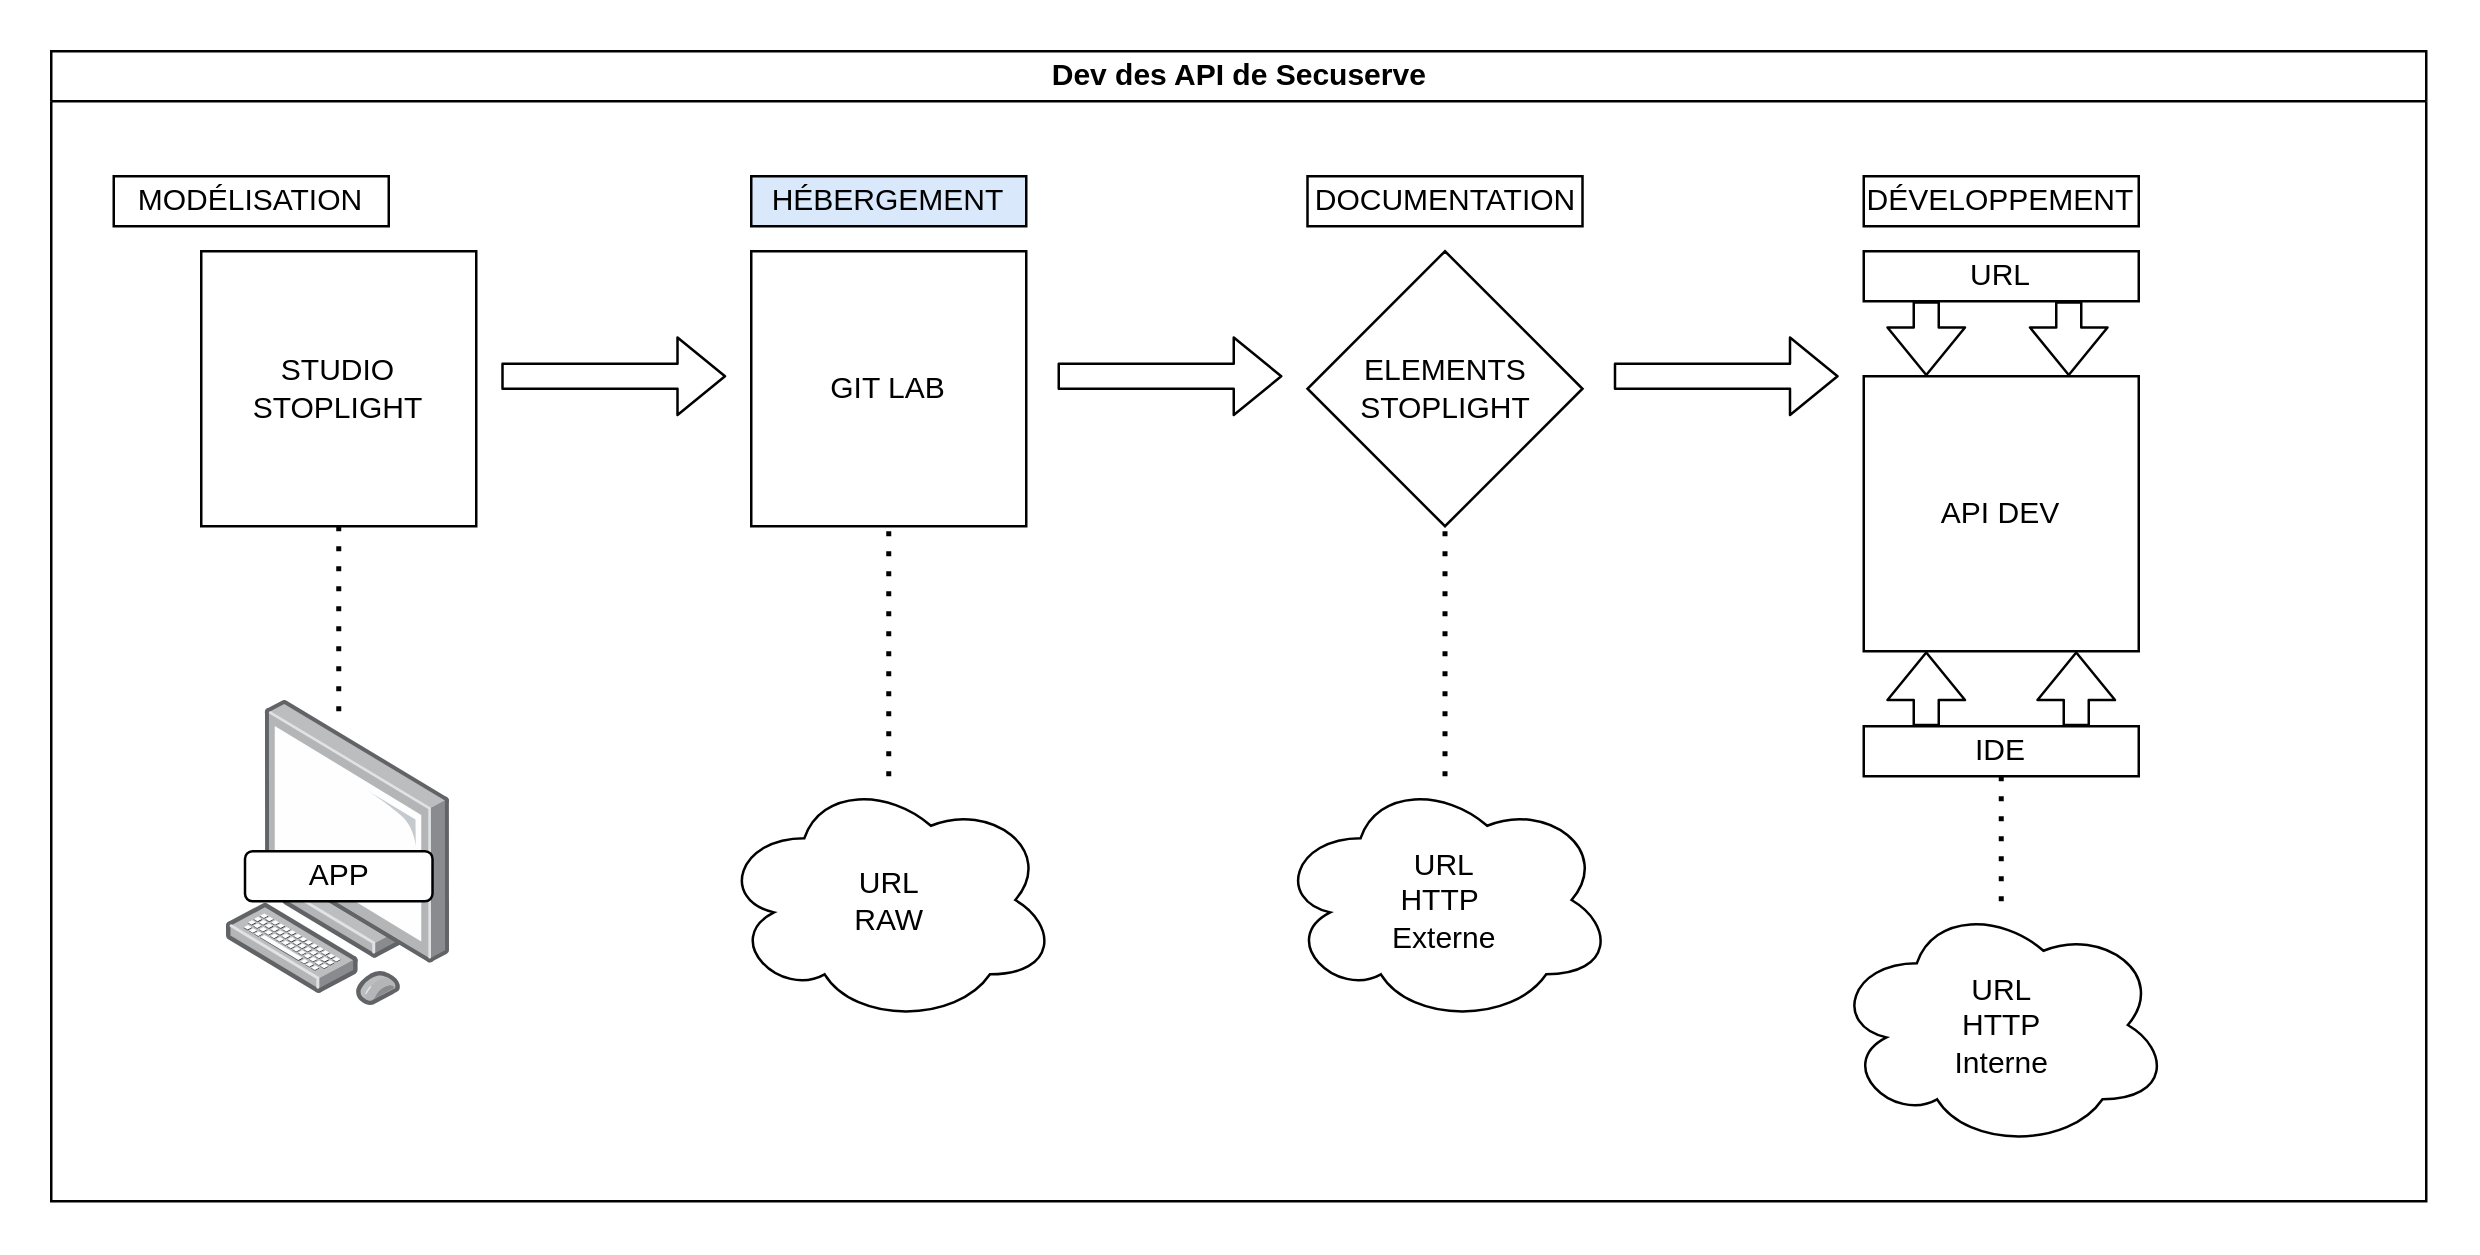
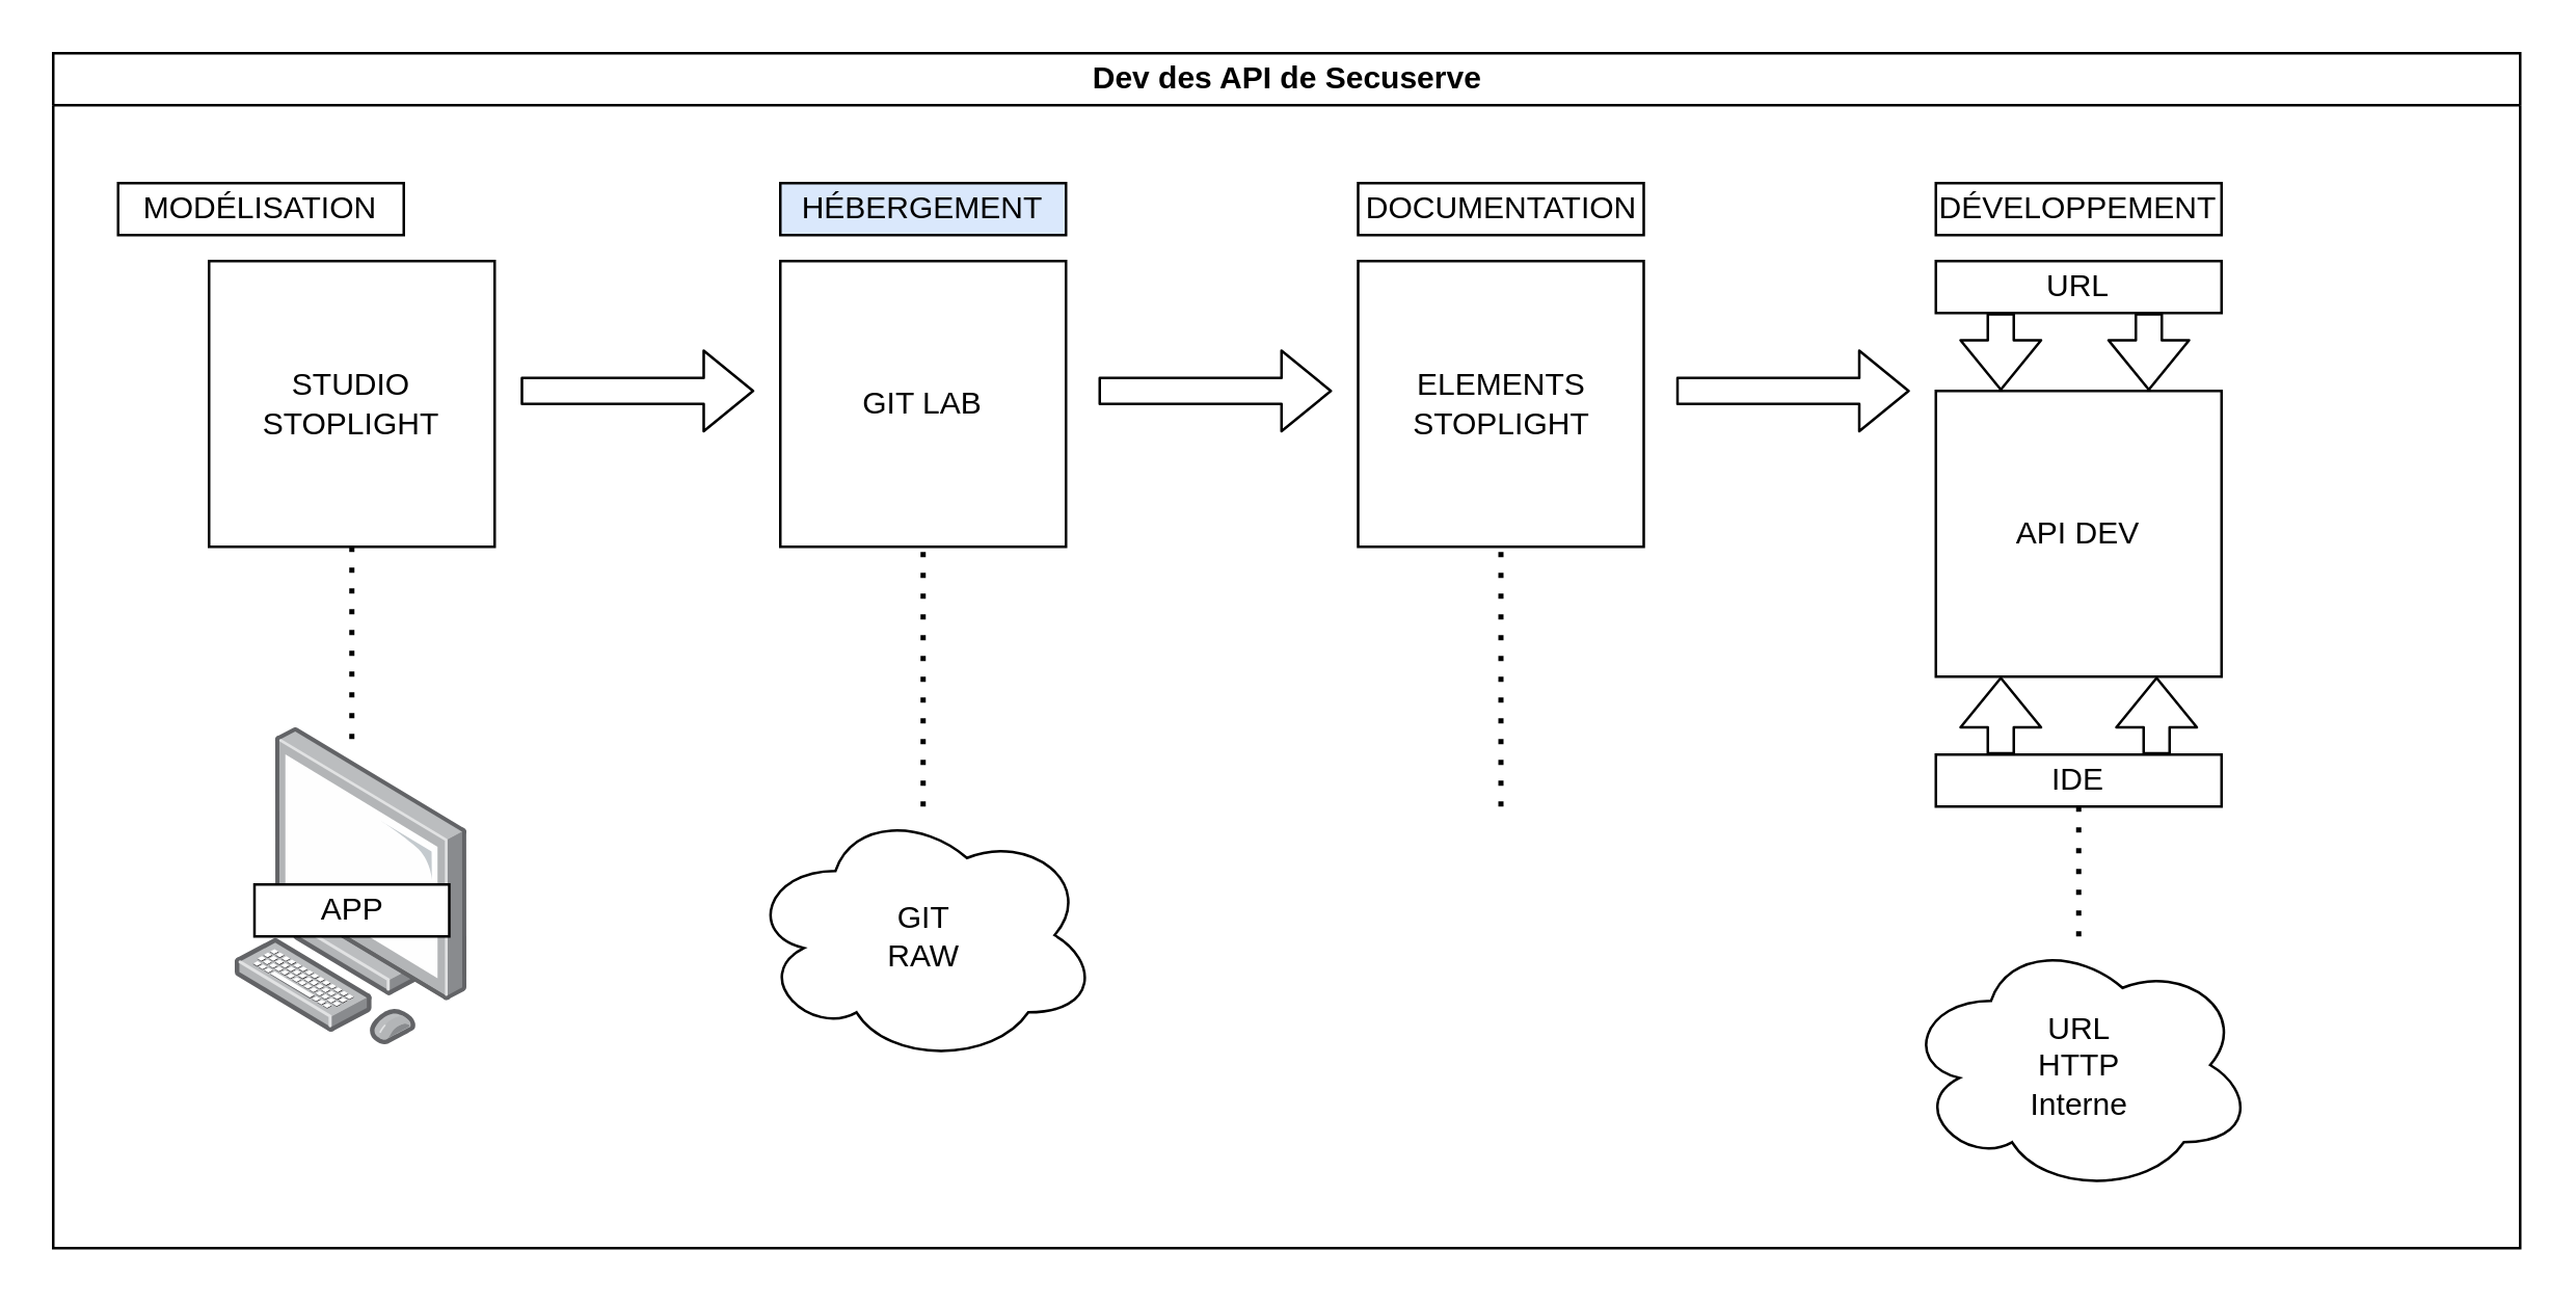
- <mxCell id="10" value="ELEMENTS&lt;br&gt;STOPLIGHT" style="rhombus;whiteSpace=wrap;html=1;aspect=fixed;" vertex="1" parent="2"><mxGeometry x="502.5" y="80" width="110" height="110" as="geometry" /></mxCell>
+ <mxCell id="10" value="ELEMENTS&lt;br&gt;STOPLIGHT" style="whiteSpace=wrap;html=1;aspect=fixed;" vertex="1" parent="2"><mxGeometry x="502.5" y="80" width="110" height="110" as="geometry" /></mxCell>
- <mxCell id="9" value="APP" style="whiteSpace=wrap;html=1;rounded=1;" vertex="1" parent="2"><mxGeometry x="77.5" y="320" width="75" height="20" as="geometry" /></mxCell>
+ <mxCell id="9" value="APP" style="rounded=0;whiteSpace=wrap;html=1;" vertex="1" parent="2"><mxGeometry x="77.5" y="320" width="75" height="20" as="geometry" /></mxCell>
- <mxCell id="12" value="URL&lt;br&gt;HTTP&amp;nbsp;&lt;br&gt;Externe" style="ellipse;shape=cloud;whiteSpace=wrap;html=1;align=center;" vertex="1" parent="2"><mxGeometry x="490" y="290.0" width="135" height="99.02" as="geometry" /></mxCell>
- <mxCell id="8" value="URL&lt;br&gt;RAW" style="ellipse;shape=cloud;whiteSpace=wrap;html=1;align=center;" vertex="1" parent="2"><mxGeometry x="267.5" y="290.0" width="135" height="99.02" as="geometry" /></mxCell>
+ <mxCell id="8" value="GIT&lt;br&gt;RAW" style="ellipse;shape=cloud;whiteSpace=wrap;html=1;align=center;" vertex="1" parent="2"><mxGeometry x="267.5" y="290.0" width="135" height="99.02" as="geometry" /></mxCell>
